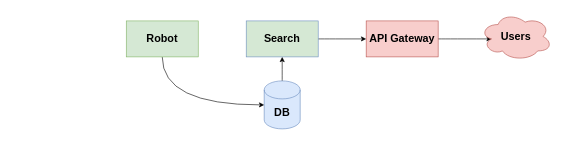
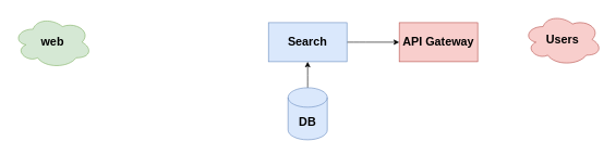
+ <mxCell id="10" value="&lt;b&gt;&lt;font style=&quot;font-size: 18px&quot;&gt;web&lt;/font&gt;&lt;/b&gt;" style="ellipse;shape=cloud;whiteSpace=wrap;html=1;fontSize=18;fillColor=#d5e8d4;strokeColor=#82b366;" vertex="1" parent="1"><mxGeometry x="20" y="24" width="120" height="80" as="geometry" /></mxCell>
- <mxCell id="3" value="&lt;font style=&quot;font-size: 18px&quot;&gt;&lt;b&gt;Robot&lt;/b&gt;&lt;/font&gt;" style="rounded=0;whiteSpace=wrap;html=1;fillColor=#d5e8d4;strokeColor=#82b366;" vertex="1" parent="1"><mxGeometry x="210" y="34" width="120" height="60" as="geometry" /></mxCell>
- <mxCell id="9" value="&lt;b style=&quot;font-size: 18px&quot;&gt;Search&lt;/b&gt;" style="rounded=0;whiteSpace=wrap;html=1;fillColor=#d5e8d4;strokeColor=#6c8ebf;" vertex="1" parent="1"><mxGeometry x="410" y="34" width="120" height="60" as="geometry" /></mxCell>
+ <mxCell id="9" value="&lt;b style=&quot;font-size: 18px&quot;&gt;Search&lt;/b&gt;" style="rounded=0;whiteSpace=wrap;html=1;fillColor=#dae8fc;strokeColor=#6c8ebf;" vertex="1" parent="1"><mxGeometry x="410" y="34" width="120" height="60" as="geometry" /></mxCell>
- <mxCell id="6" style="edgeStyle=none;curved=1;orthogonalLoop=1;jettySize=auto;html=1;exitX=1;exitY=0.5;exitDx=0;exitDy=0;entryX=0.16;entryY=0.55;entryDx=0;entryDy=0;entryPerimeter=0;fontSize=18;" edge="1" parent="1" source="7" target="11"><mxGeometry relative="1" as="geometry" /></mxCell>
- <mxCell id="2" style="edgeStyle=none;curved=1;orthogonalLoop=1;jettySize=auto;html=1;exitX=0.5;exitY=1;exitDx=0;exitDy=0;entryX=0;entryY=0.5;entryDx=0;entryDy=0;entryPerimeter=0;" edge="1" parent="1" source="3" target="5"><mxGeometry relative="1" as="geometry"><Array as="points"><mxPoint x="270" y="174" /></Array></mxGeometry></mxCell>
